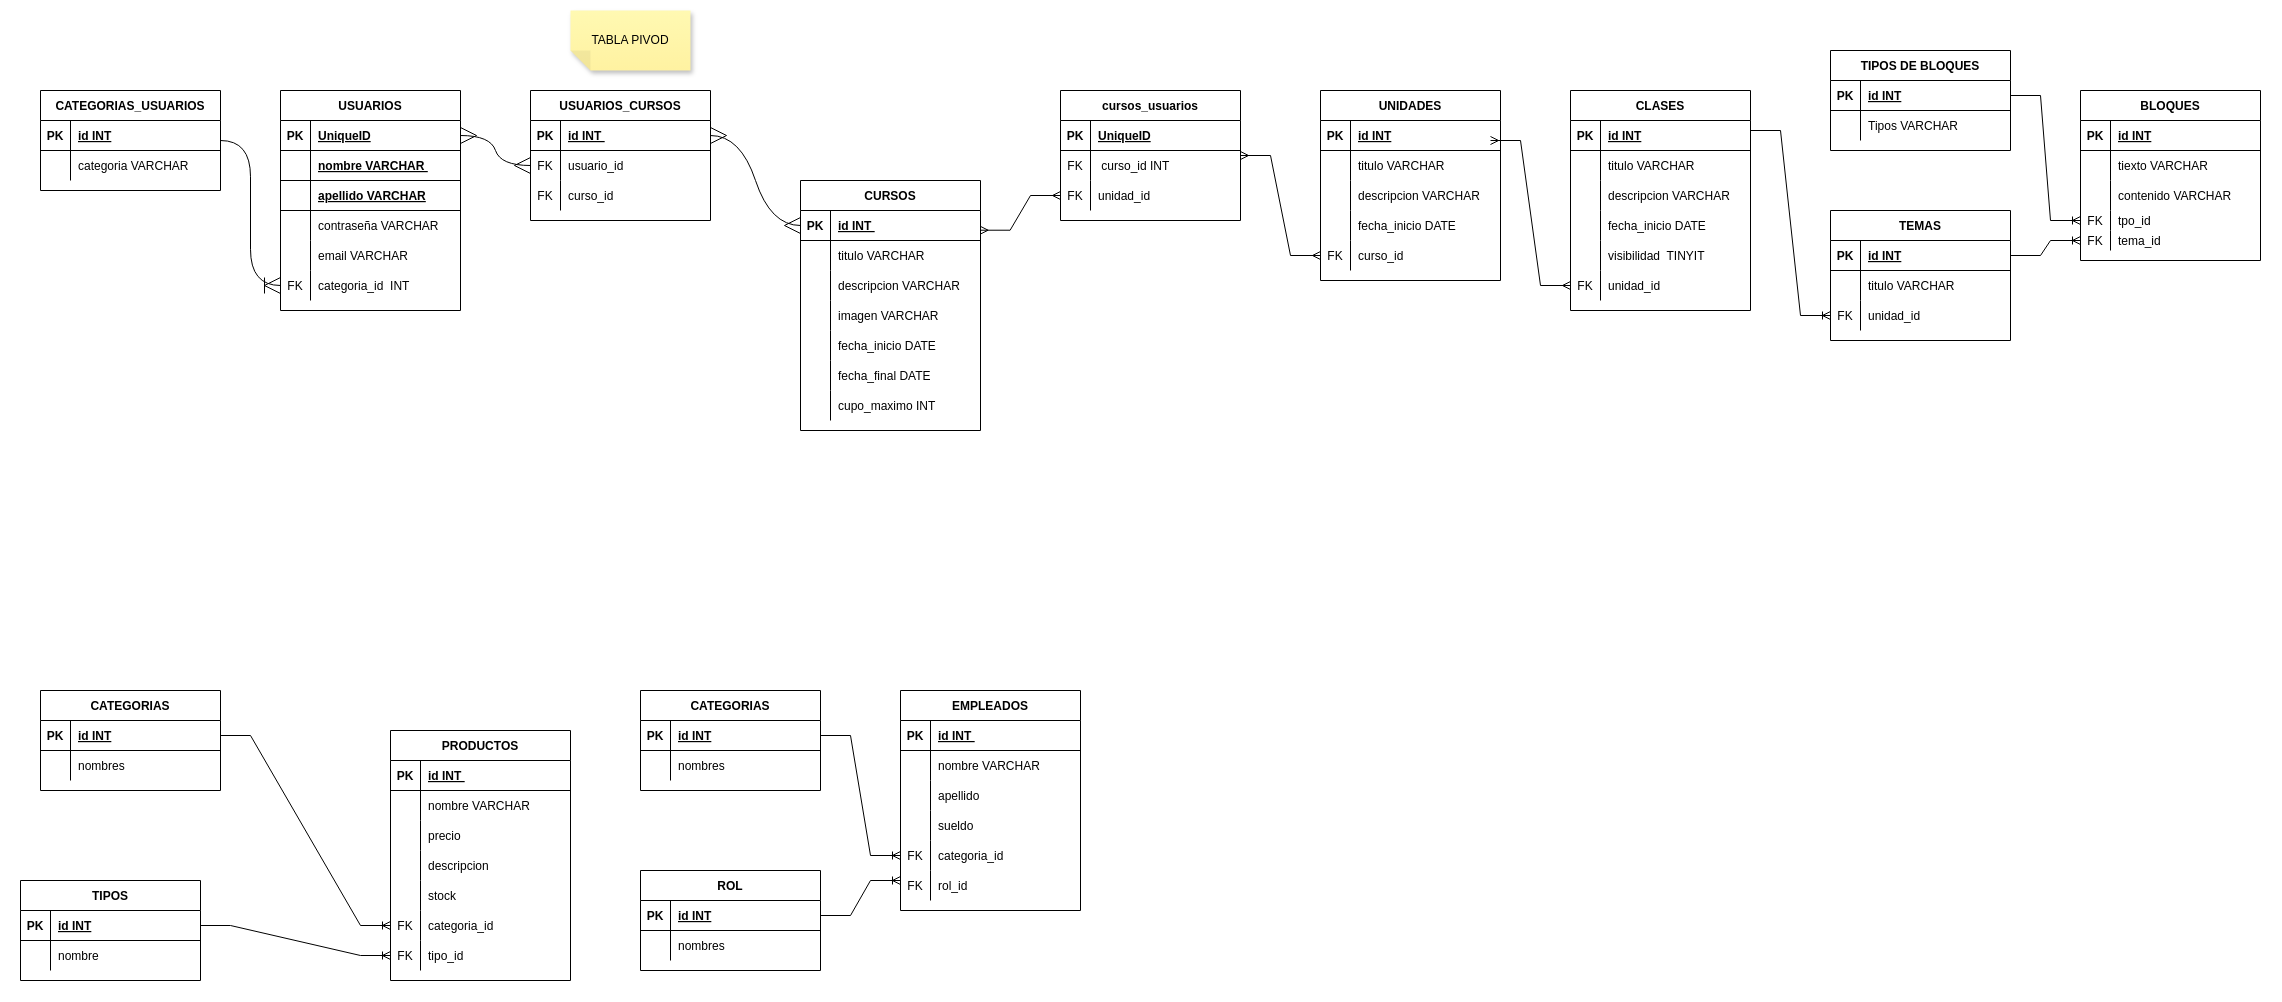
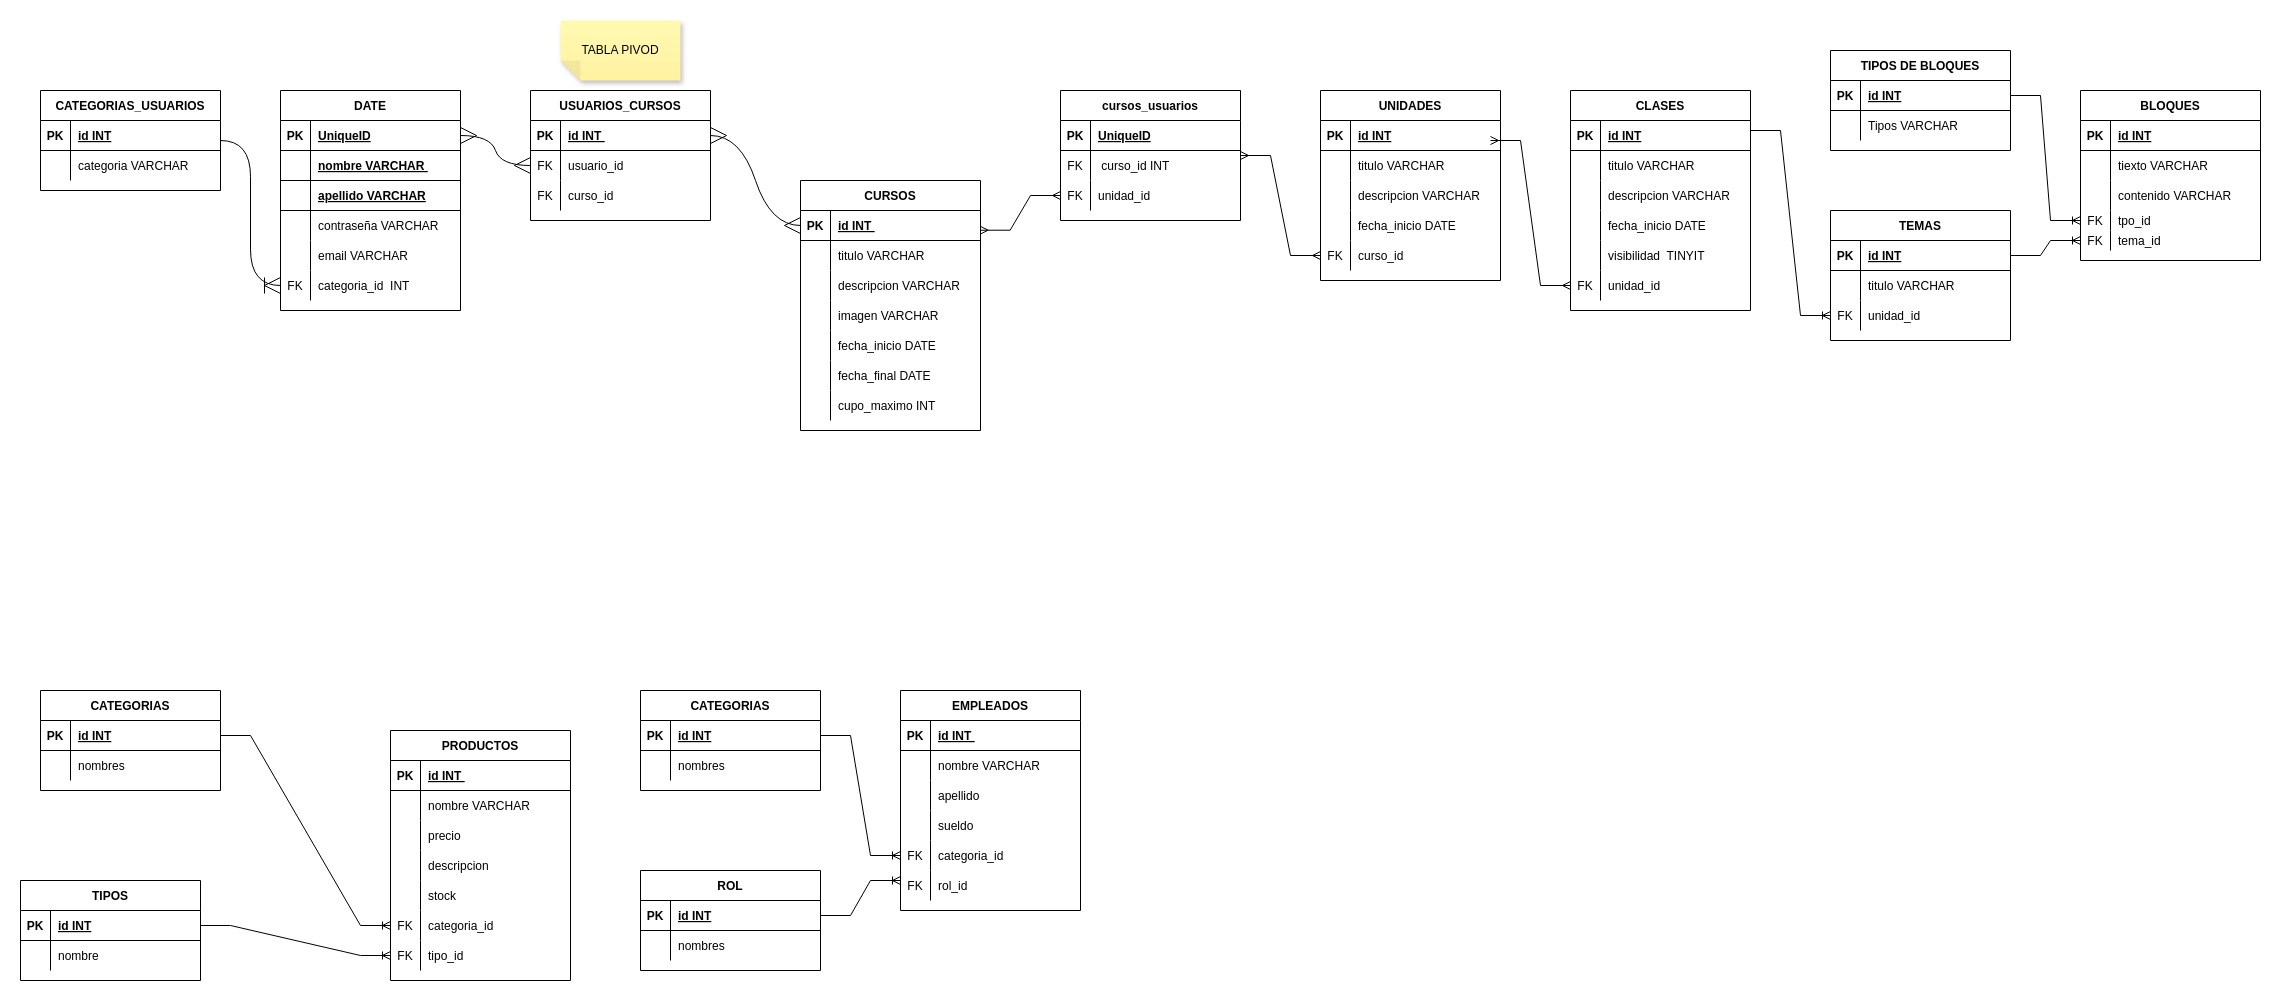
- <mxCell id="79" value="TABLA PIVOD" style="shape=note;whiteSpace=wrap;html=1;backgroundOutline=1;fontColor=#000000;darkOpacity=0.05;fillColor=#FFF9B2;strokeColor=none;fillStyle=solid;direction=west;gradientDirection=north;gradientColor=#FFF2A1;shadow=1;size=20;pointerEvents=1;hachureGap=4;" parent="1" vertex="1"><mxGeometry x="570" y="10" width="120" height="60" as="geometry" /></mxCell>
+ <mxCell id="79" value="TABLA PIVOD" style="shape=note;whiteSpace=wrap;html=1;backgroundOutline=1;fontColor=#000000;darkOpacity=0.05;fillColor=#FFF9B2;strokeColor=none;fillStyle=solid;direction=west;gradientDirection=north;gradientColor=#FFF2A1;shadow=1;size=20;pointerEvents=1;hachureGap=4;" parent="1" vertex="1"><mxGeometry x="560" y="20" width="120" height="60" as="geometry" /></mxCell>
- <mxCell id="9" value="USUARIOS" style="shape=table;startSize=30;container=1;collapsible=1;childLayout=tableLayout;fixedRows=1;rowLines=0;fontStyle=1;align=center;resizeLast=1;hachureGap=4;fillColor=none;rounded=0;" parent="1" vertex="1"><mxGeometry x="280" y="90" width="180" height="220" as="geometry" /></mxCell>
+ <mxCell id="9" value="DATE" style="shape=table;startSize=30;container=1;collapsible=1;childLayout=tableLayout;fixedRows=1;rowLines=0;fontStyle=1;align=center;resizeLast=1;hachureGap=4;fillColor=none;rounded=0;" parent="1" vertex="1"><mxGeometry x="280" y="90" width="180" height="220" as="geometry" /></mxCell>
